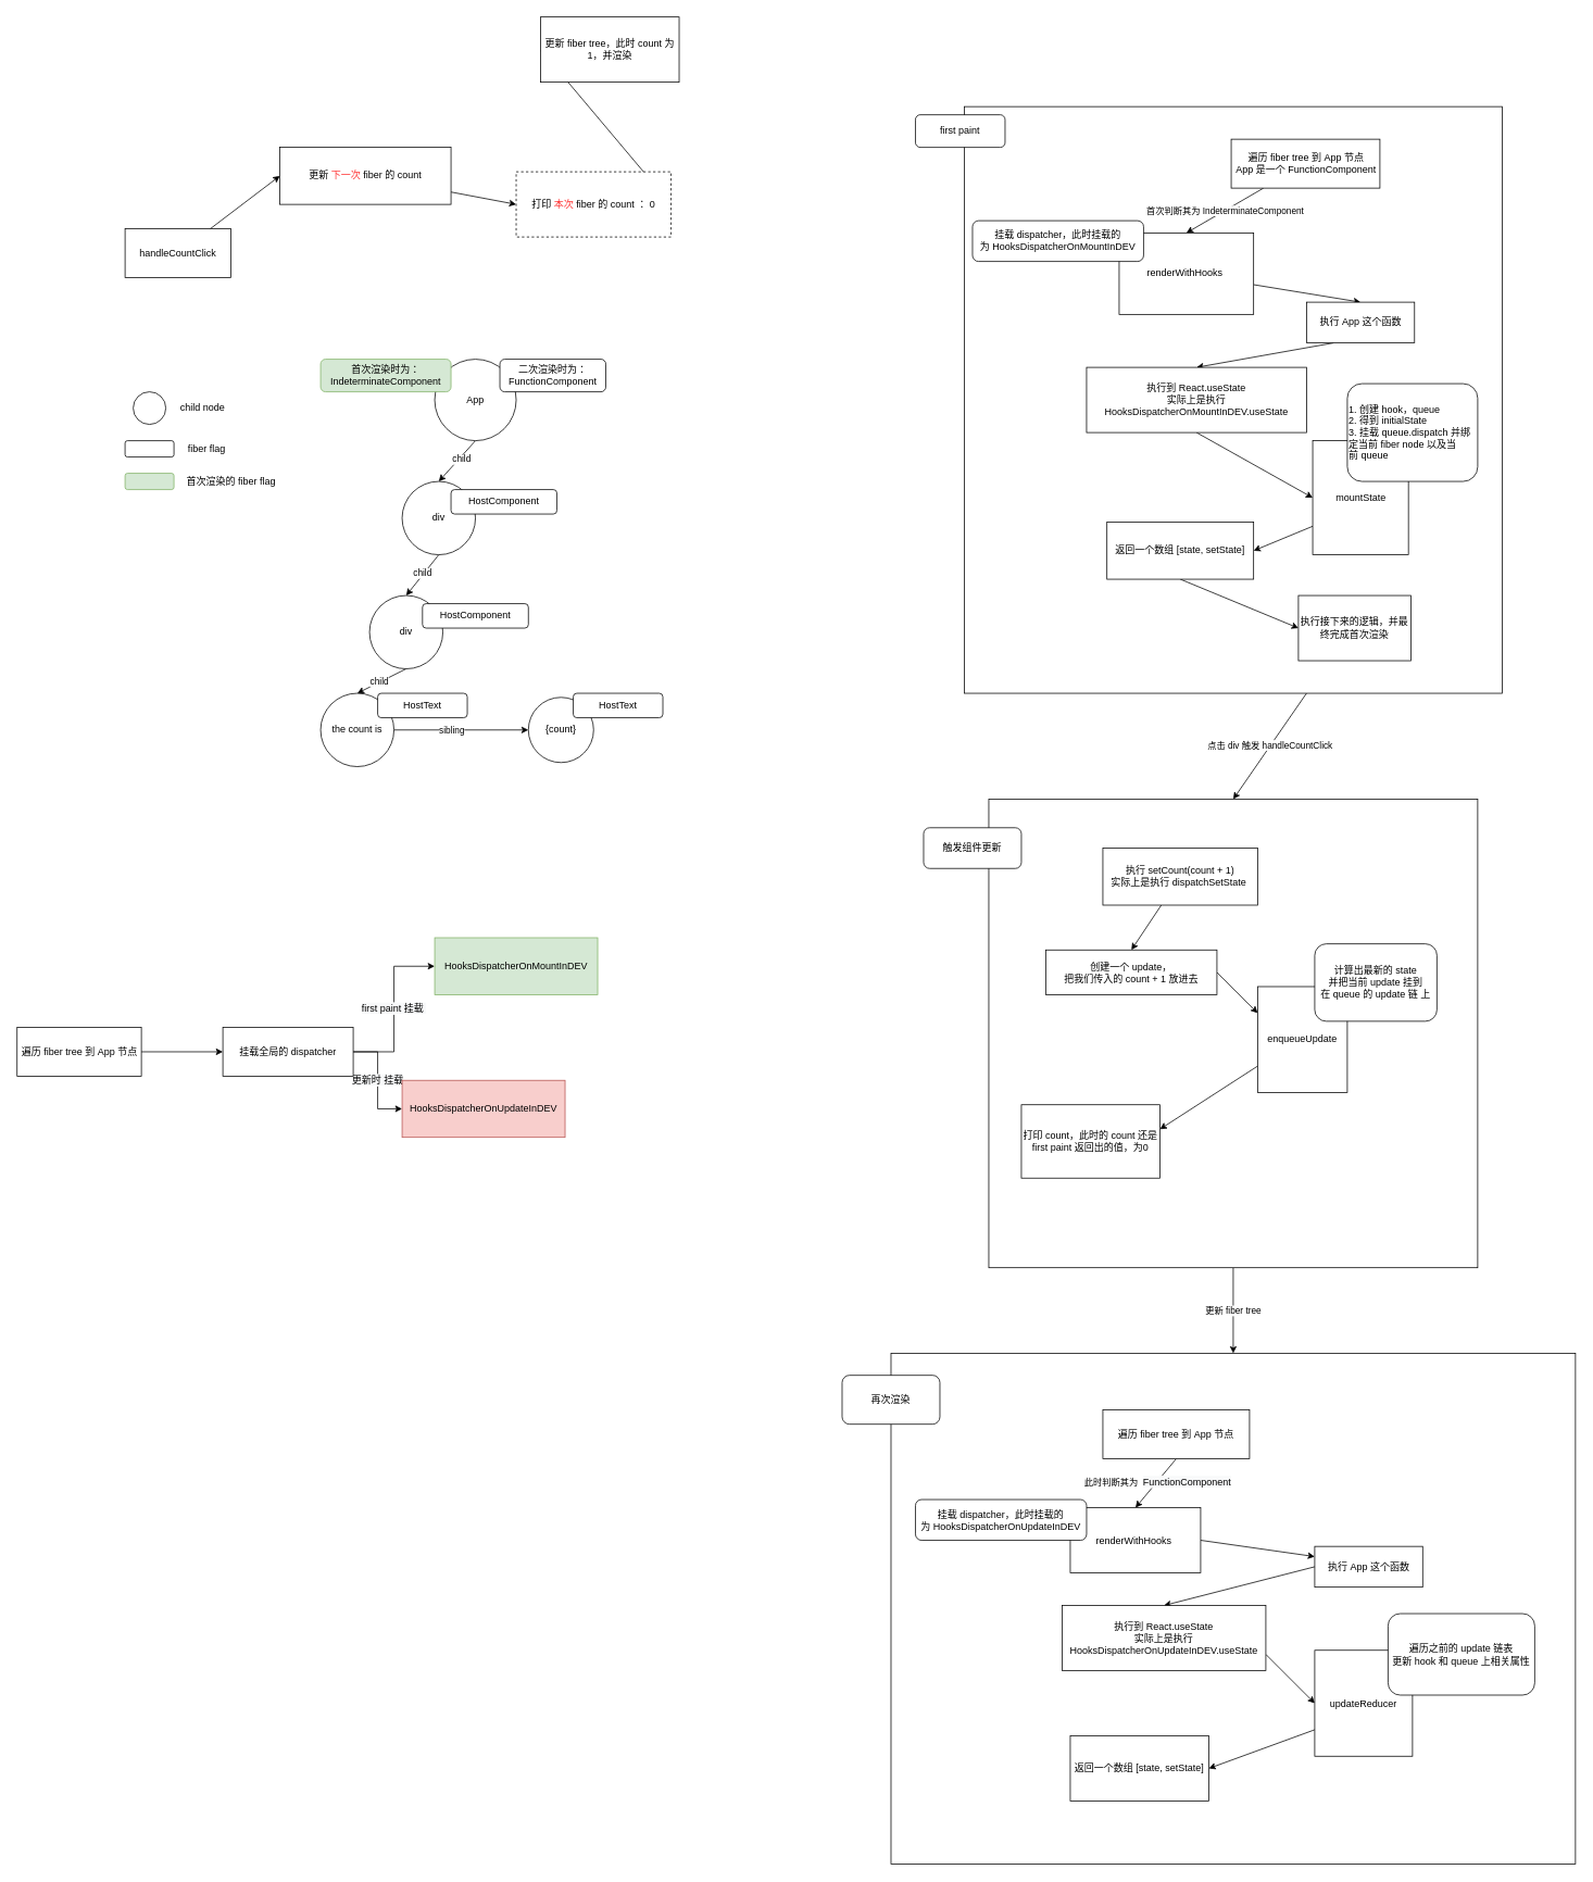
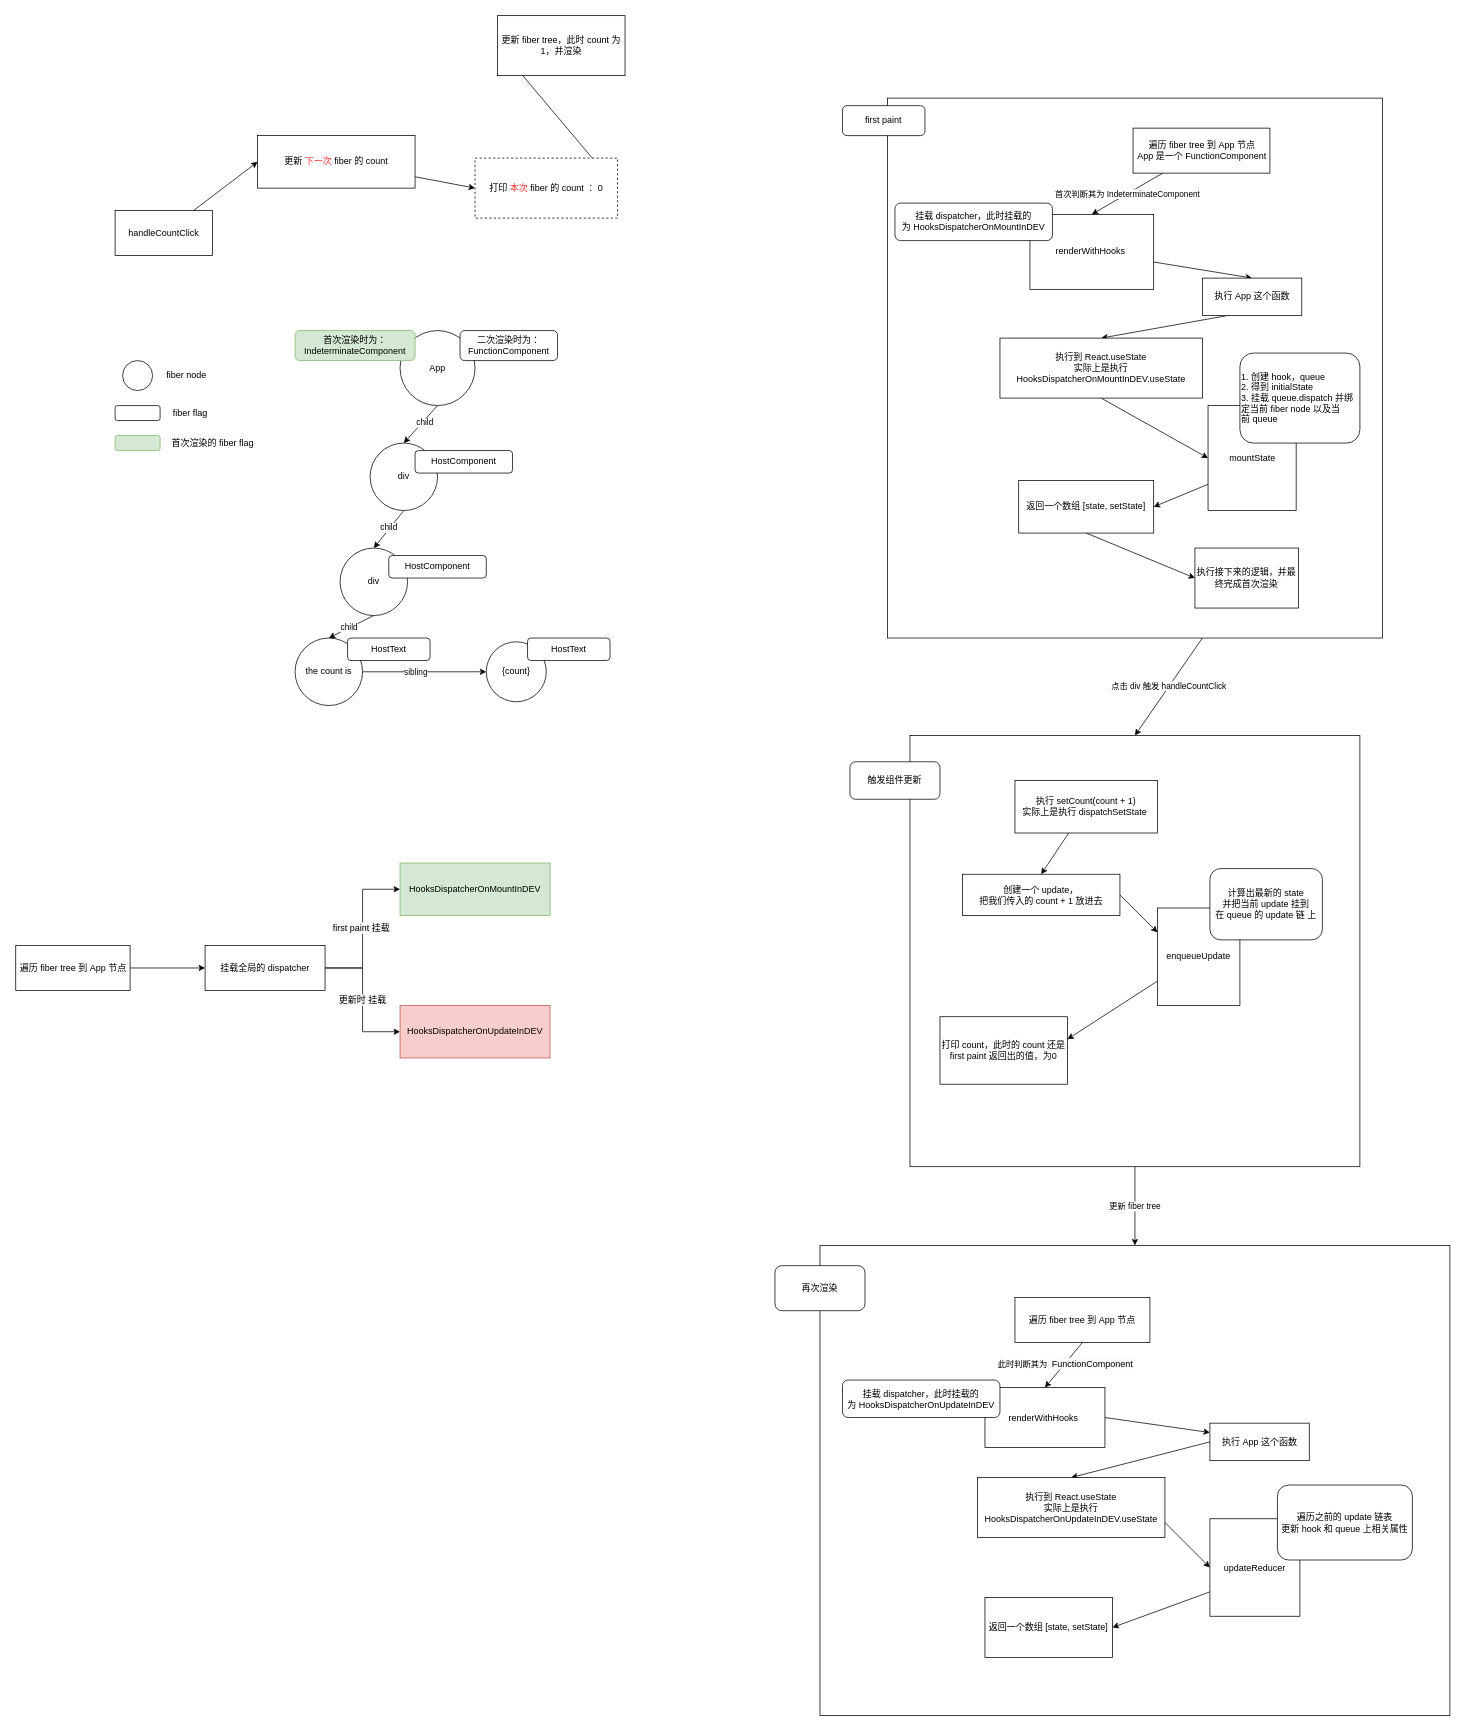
- <mxCell id="34" value="child node" style="text;html=1;align=center;verticalAlign=middle;resizable=0;points=[];autosize=1;" parent="1" vertex="1"><mxGeometry x="213" y="490" width="70" height="20" as="geometry" /></mxCell>
+ <mxCell id="34" value="fiber node" style="text;html=1;align=center;verticalAlign=middle;resizable=0;points=[];autosize=1;" parent="1" vertex="1"><mxGeometry x="213" y="490" width="70" height="20" as="geometry" /></mxCell>
- <mxCell id="86" value="HooksDispatcherOnUpdateInDEV" style="rounded=0;whiteSpace=wrap;html=1;fillColor=#f8cecc;strokeColor=#b85450;" parent="1" vertex="1"><mxGeometry x="493" y="1325" width="200" height="70" as="geometry" /></mxCell>
+ <mxCell id="86" value="HooksDispatcherOnUpdateInDEV" style="rounded=0;whiteSpace=wrap;html=1;fillColor=#f8cecc;strokeColor=#b85450;" parent="1" vertex="1"><mxGeometry x="533" y="1340" width="200" height="70" as="geometry" /></mxCell>
